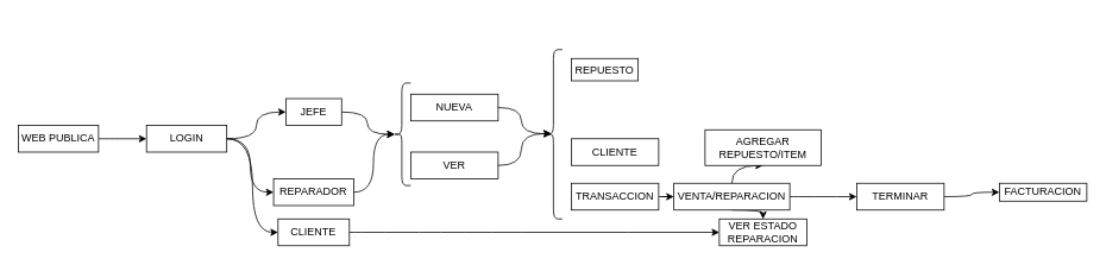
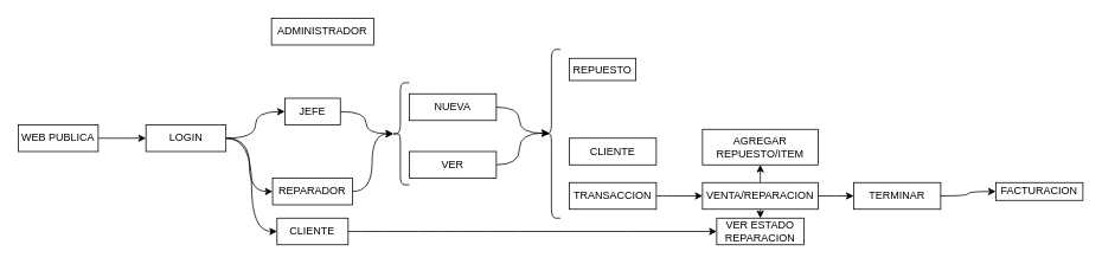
+ <mxCell id="10" value="ADMINISTRADOR" style="rounded=0;whiteSpace=wrap;html=1;" parent="1" vertex="1"><mxGeometry x="305" y="20" width="115" height="30" as="geometry" /></mxCell>
- <mxCell id="22" value="VENTA/REPARACION" style="rounded=0;whiteSpace=wrap;html=1;" parent="1" vertex="1"><mxGeometry x="755" y="205" width="130" height="30" as="geometry" /></mxCell>
+ <mxCell id="22" value="VENTA/REPARACION" style="rounded=0;whiteSpace=wrap;html=1;" parent="1" vertex="1"><mxGeometry x="790" y="205" width="130" height="30" as="geometry" /></mxCell>
